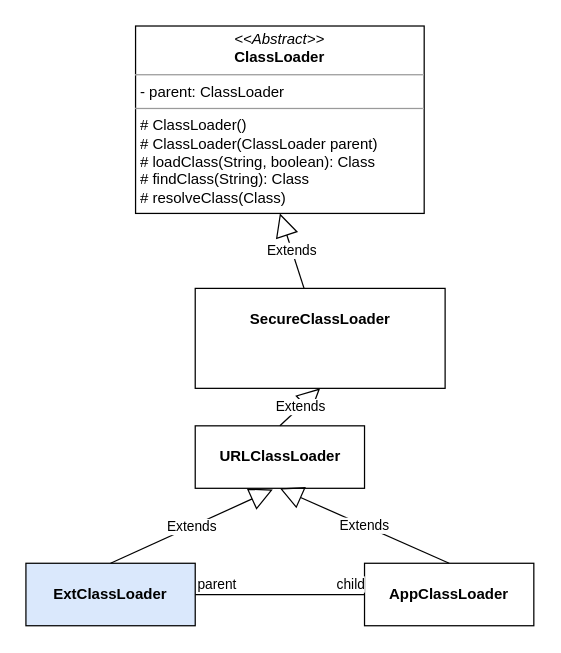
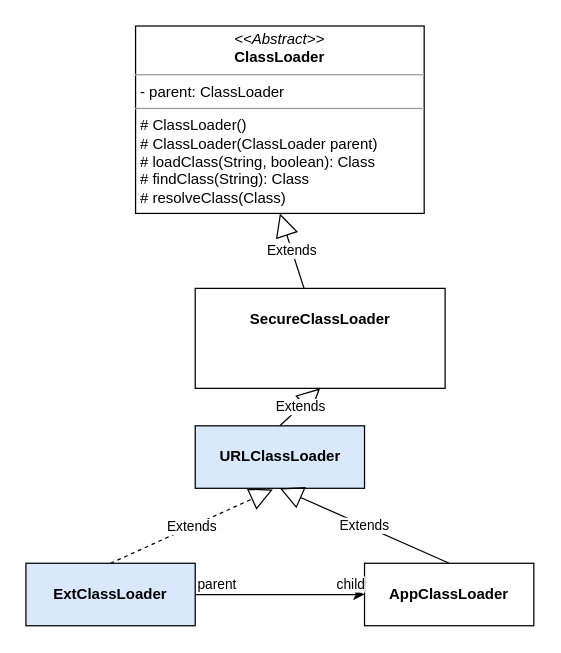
- <mxCell id="4" value="&lt;p style=&quot;margin: 0px ; margin-top: 4px ; text-align: center&quot;&gt;&lt;br&gt;&lt;b&gt;URLClassLoader&lt;/b&gt;&lt;br&gt;&lt;/p&gt;" style="verticalAlign=top;align=left;overflow=fill;fontSize=12;fontFamily=Helvetica;html=1;" vertex="1" parent="1"><mxGeometry x="155.75" y="340" width="135.5" height="50" as="geometry" /></mxCell>
+ <mxCell id="4" value="&lt;p style=&quot;margin: 0px ; margin-top: 4px ; text-align: center&quot;&gt;&lt;br&gt;&lt;b&gt;URLClassLoader&lt;/b&gt;&lt;br&gt;&lt;/p&gt;" style="verticalAlign=top;align=left;overflow=fill;fontSize=12;fontFamily=Helvetica;html=1;fillColor=#dae8fc;" vertex="1" parent="1"><mxGeometry x="155.75" y="340" width="135.5" height="50" as="geometry" /></mxCell>
- <mxCell id="9" value="Extends" style="endArrow=block;endSize=16;endFill=0;html=1;entryX=0.458;entryY=1.02;entryDx=0;entryDy=0;exitX=0.5;exitY=0;exitDx=0;exitDy=0;entryPerimeter=0;" edge="1" parent="1" source="5" target="4"><mxGeometry width="160" relative="1" as="geometry"><mxPoint x="233.5" y="350" as="sourcePoint" /><mxPoint x="233.5" y="290" as="targetPoint" /></mxGeometry></mxCell>
+ <mxCell id="9" value="Extends" style="endArrow=block;endSize=16;endFill=0;html=1;entryX=0.458;entryY=1.02;entryDx=0;entryDy=0;exitX=0.5;exitY=0;exitDx=0;exitDy=0;entryPerimeter=0;dashed=1;" edge="1" parent="1" source="5" target="4"><mxGeometry width="160" relative="1" as="geometry"><mxPoint x="233.5" y="350" as="sourcePoint" /><mxPoint x="233.5" y="290" as="targetPoint" /></mxGeometry></mxCell>
- <mxCell id="11" value="" style="endArrow=none;html=1;exitX=1;exitY=0.5;exitDx=0;exitDy=0;entryX=0;entryY=0.5;entryDx=0;entryDy=0;" edge="1" parent="1" source="5" target="6"><mxGeometry relative="1" as="geometry"><mxPoint x="119" y="260" as="sourcePoint" /><mxPoint x="279" y="260" as="targetPoint" /></mxGeometry></mxCell>
+ <mxCell id="11" value="" style="endArrow=classic;html=1;exitX=1;exitY=0.5;exitDx=0;exitDy=0;entryX=0;entryY=0.5;entryDx=0;entryDy=0;" edge="1" parent="1" source="5" target="6"><mxGeometry relative="1" as="geometry"><mxPoint x="119" y="260" as="sourcePoint" /><mxPoint x="279" y="260" as="targetPoint" /></mxGeometry></mxCell>
